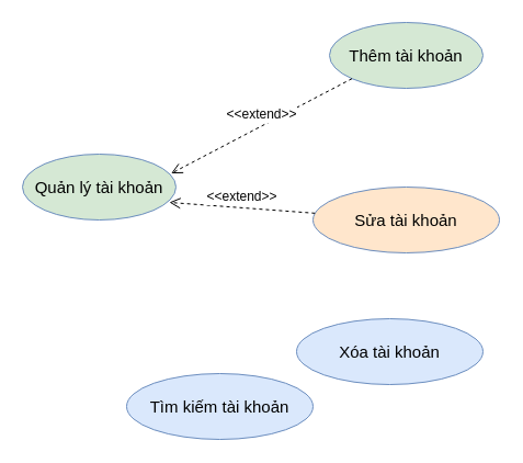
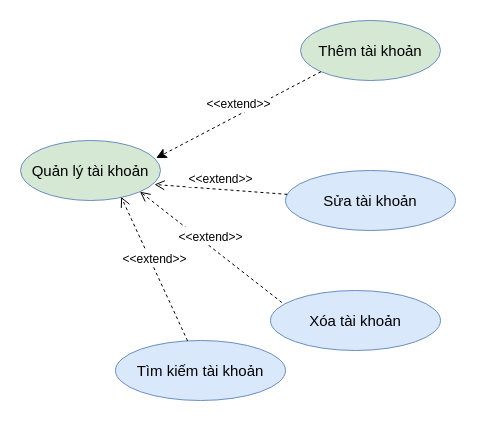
- <mxCell id="5" value="&lt;font style=&quot;font-size: 12px&quot;&gt;&amp;lt;&amp;lt;extend&amp;gt;&amp;gt;&lt;/font&gt;" style="html=1;verticalAlign=bottom;endArrow=open;dashed=1;endSize=8;rounded=0;fontSize=15;exitX=0;exitY=1;exitDx=0;exitDy=0;entryX=0.969;entryY=0.293;entryDx=0;entryDy=0;entryPerimeter=0;" edge="1" parent="1" source="3" target="2"><mxGeometry relative="1" as="geometry"><mxPoint x="380" y="230" as="sourcePoint" /><mxPoint x="300" y="230" as="targetPoint" /></mxGeometry></mxCell>
+ <mxCell id="5" value="&lt;font style=&quot;font-size: 12px&quot;&gt;&amp;lt;&amp;lt;extend&amp;gt;&amp;gt;&lt;/font&gt;" style="html=1;verticalAlign=bottom;endArrow=classic;dashed=1;endSize=8;rounded=0;fontSize=15;exitX=0;exitY=1;exitDx=0;exitDy=0;entryX=0.969;entryY=0.293;entryDx=0;entryDy=0;entryPerimeter=0;" edge="1" parent="1" source="3" target="2"><mxGeometry relative="1" as="geometry"><mxPoint x="380" y="230" as="sourcePoint" /><mxPoint x="300" y="230" as="targetPoint" /></mxGeometry></mxCell>
- <mxCell id="4" value="&lt;span style=&quot;font-size: 15px&quot;&gt;Sửa tài khoản&lt;/span&gt;" style="ellipse;whiteSpace=wrap;html=1;fillColor=#ffe6cc;strokeColor=#6c8ebf;" vertex="1" parent="1"><mxGeometry x="285" y="170" width="170" height="60" as="geometry" /></mxCell>
+ <mxCell id="4" value="&lt;span style=&quot;font-size: 15px&quot;&gt;Sửa tài khoản&lt;/span&gt;" style="ellipse;whiteSpace=wrap;html=1;fillColor=#dae8fc;strokeColor=#6c8ebf;" vertex="1" parent="1"><mxGeometry x="285" y="170" width="170" height="60" as="geometry" /></mxCell>
+ <mxCell id="8" value="&lt;font style=&quot;font-size: 12px&quot;&gt;&amp;lt;&amp;lt;extend&amp;gt;&amp;gt;&lt;/font&gt;" style="html=1;verticalAlign=bottom;endArrow=open;dashed=1;endSize=8;rounded=0;fontSize=15;entryX=1;entryY=1;entryDx=0;entryDy=0;exitX=0.067;exitY=0.2;exitDx=0;exitDy=0;exitPerimeter=0;" edge="1" parent="1" source="7" target="2"><mxGeometry relative="1" as="geometry"><mxPoint x="296.812" y="203.838" as="sourcePoint" /><mxPoint x="163.98" y="193.98" as="targetPoint" /></mxGeometry></mxCell>
+ <mxCell id="10" value="&lt;font style=&quot;font-size: 12px&quot;&gt;&amp;lt;&amp;lt;extend&amp;gt;&amp;gt;&lt;/font&gt;" style="html=1;verticalAlign=bottom;endArrow=open;dashed=1;endSize=8;rounded=0;fontSize=15;entryX=0.719;entryY=0.94;entryDx=0;entryDy=0;exitX=0.424;exitY=0.007;exitDx=0;exitDy=0;exitPerimeter=0;entryPerimeter=0;" edge="1" parent="1" source="9" target="2"><mxGeometry relative="1" as="geometry"><mxPoint x="291.39" y="312" as="sourcePoint" /><mxPoint x="149.497" y="201.213" as="targetPoint" /></mxGeometry></mxCell>
